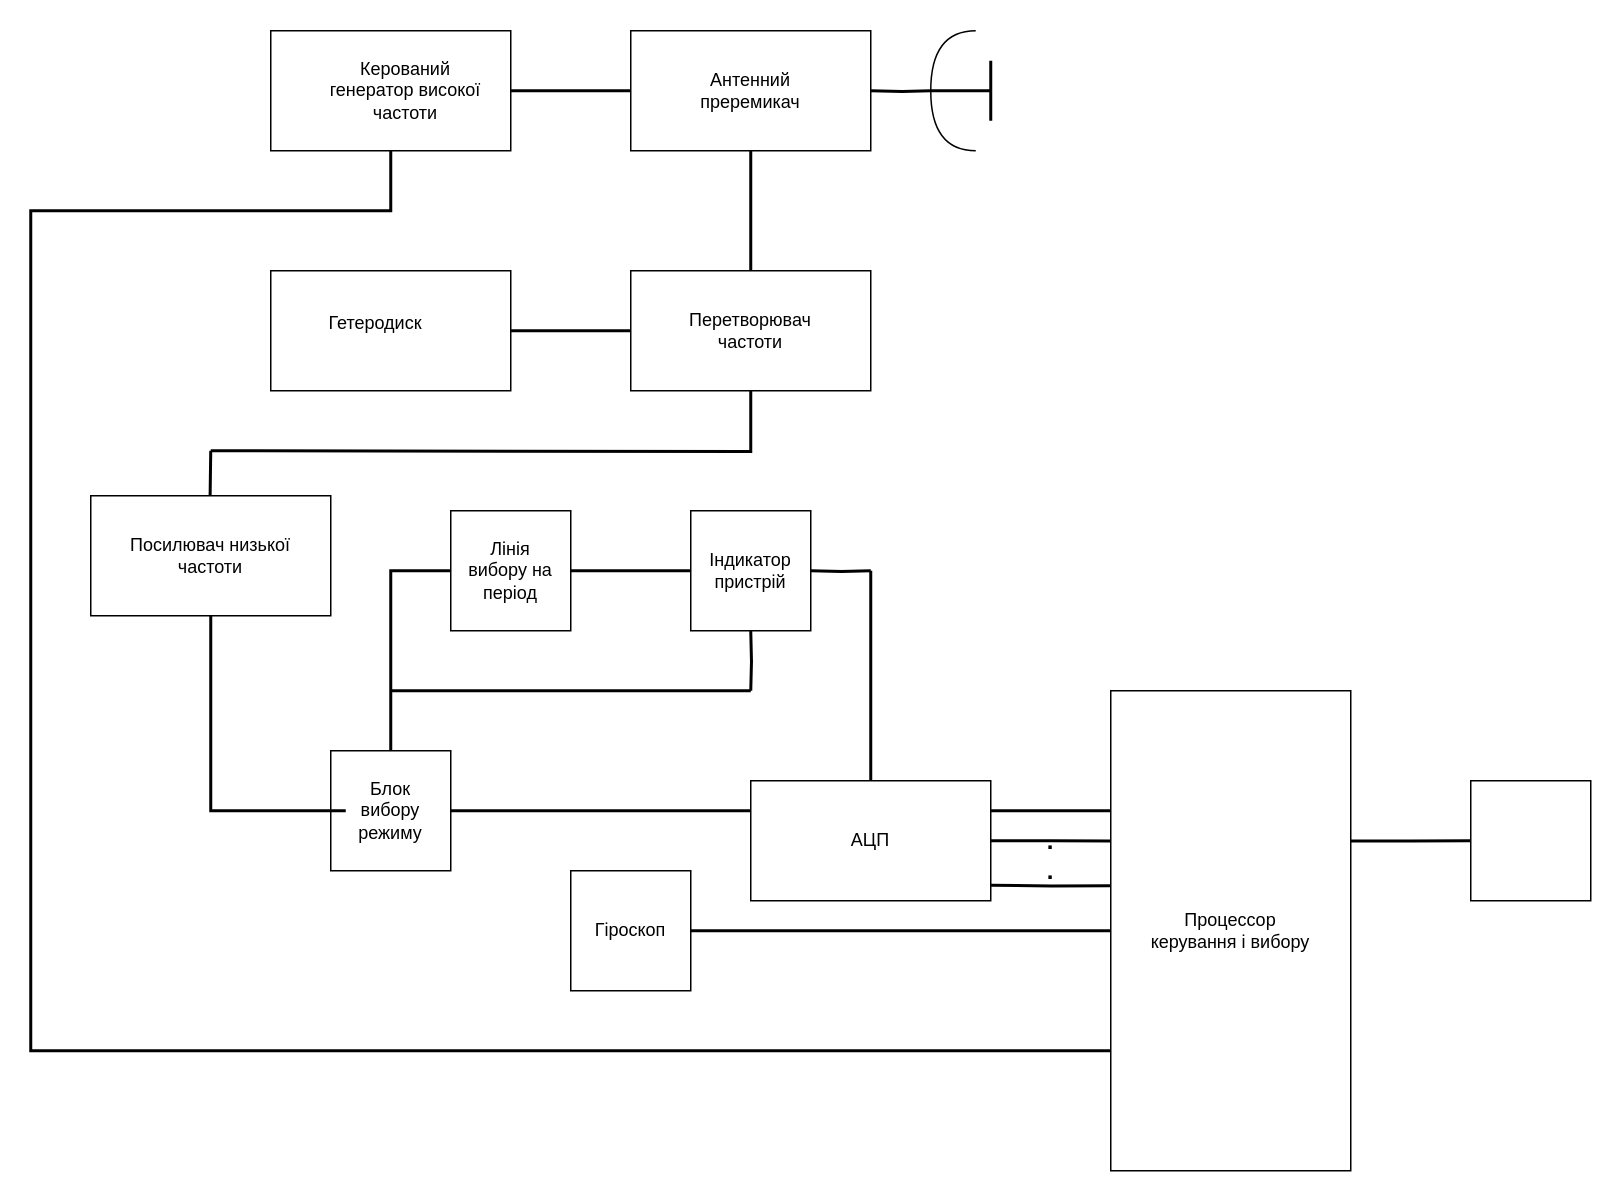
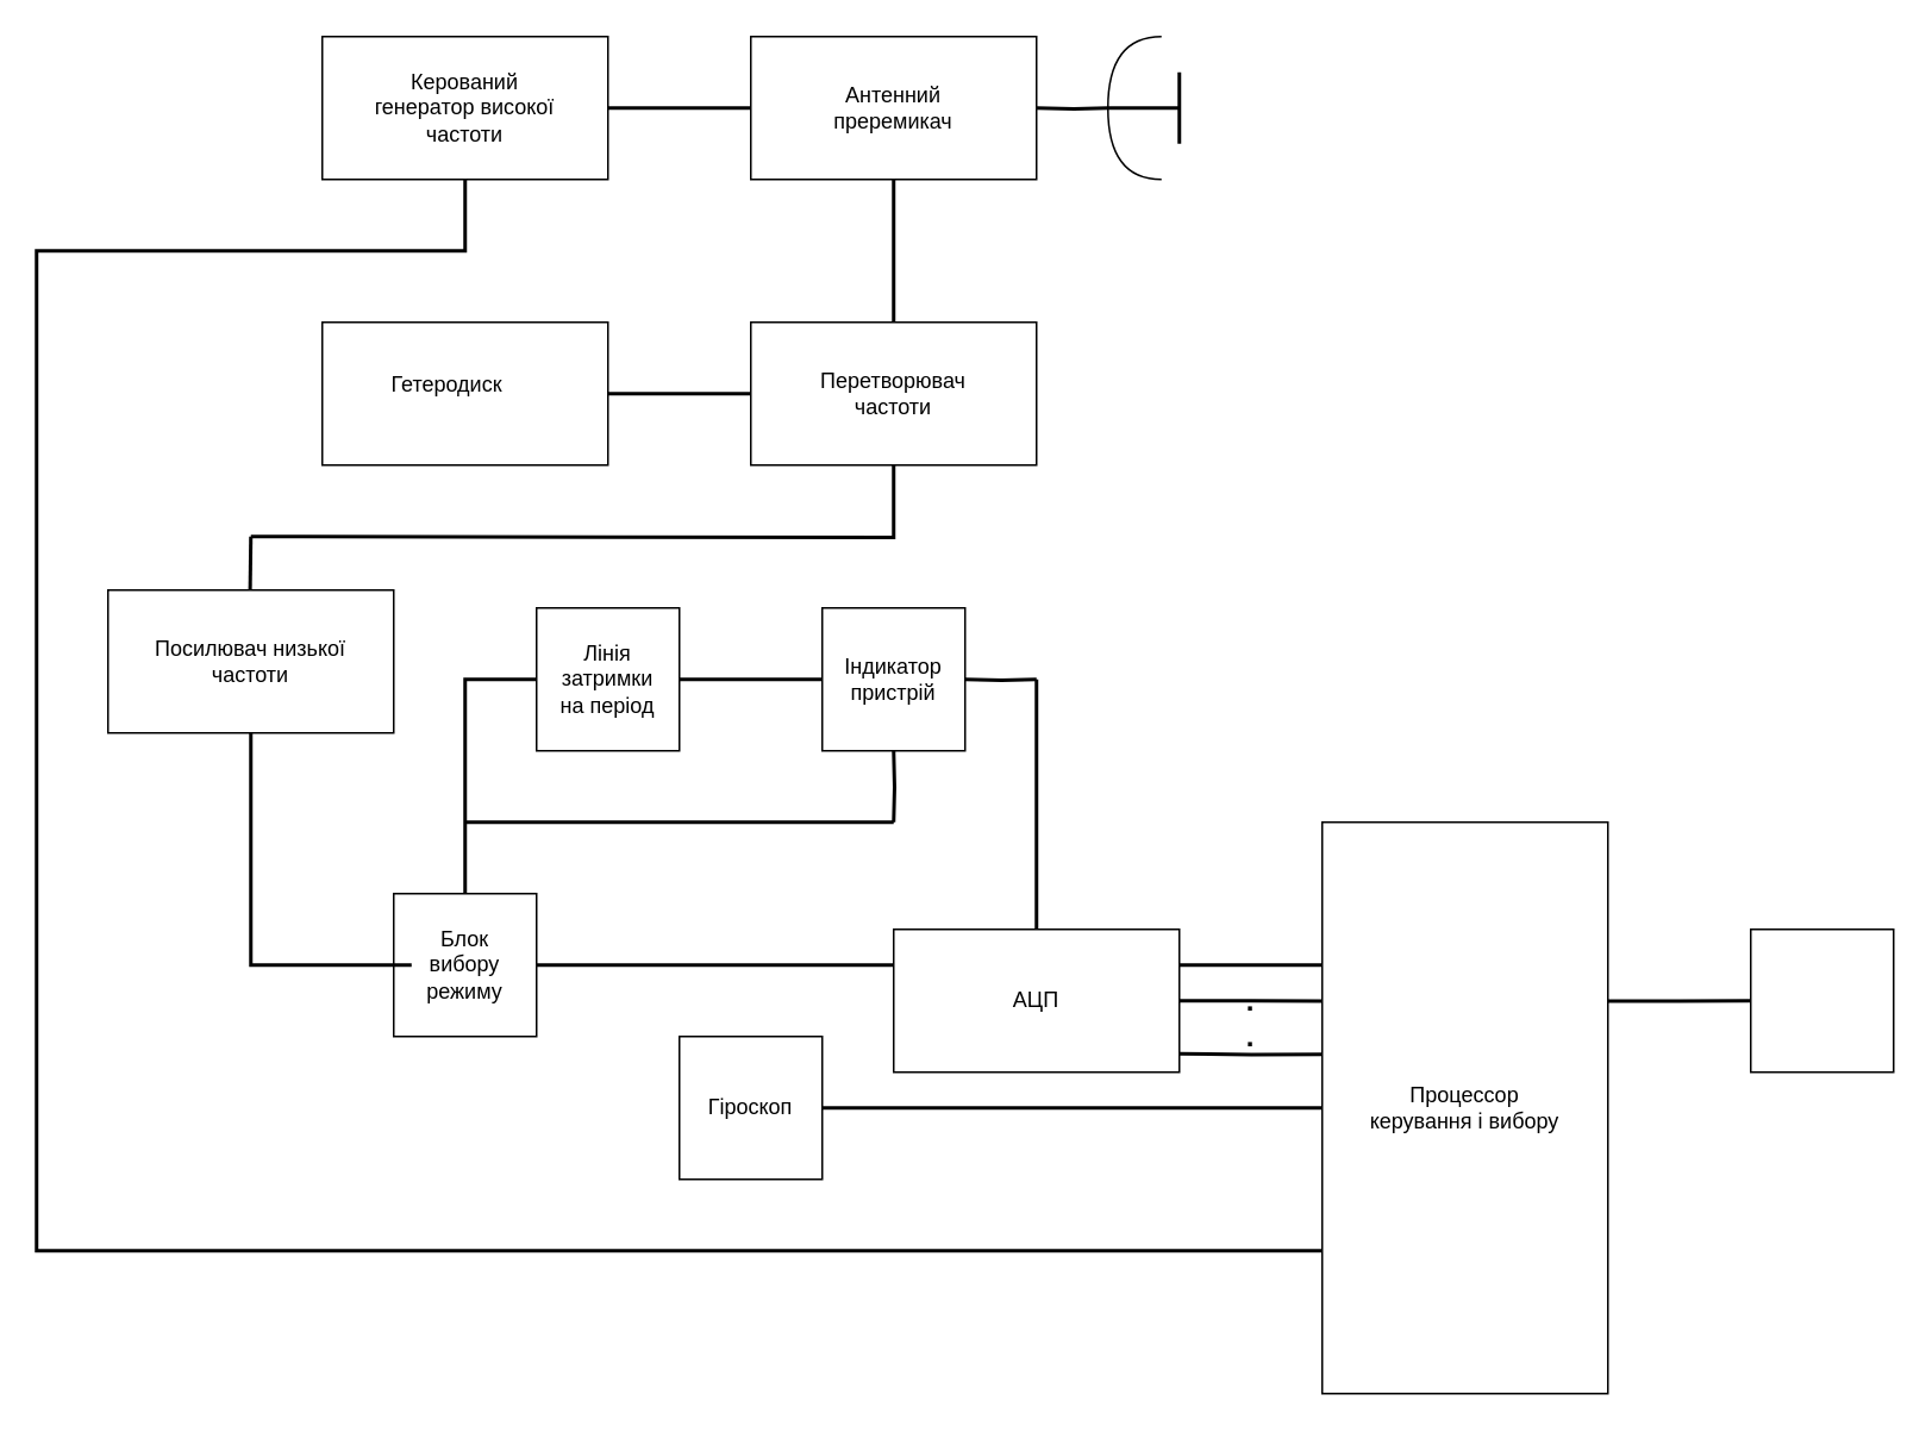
- <mxCell id="4" value="Керований генератор високої частоти" style="text;html=1;strokeColor=none;fillColor=none;align=center;verticalAlign=middle;whiteSpace=wrap;rounded=0;" vertex="1" parent="1"><mxGeometry x="210" y="30" width="120" height="60" as="geometry" /></mxCell>
+ <mxCell id="4" value="Керований генератор високої частоти" style="text;html=1;strokeColor=none;fillColor=none;align=center;verticalAlign=middle;whiteSpace=wrap;rounded=0;" vertex="1" parent="1"><mxGeometry x="200" y="30" width="120" height="60" as="geometry" /></mxCell>
- <mxCell id="38" value="Лінія вибору на період" style="text;html=1;strokeColor=none;fillColor=none;align=center;verticalAlign=middle;whiteSpace=wrap;rounded=0;" vertex="1" parent="1"><mxGeometry x="310" y="350" width="60" height="60" as="geometry" /></mxCell>
+ <mxCell id="38" value="Лінія затримки на період" style="text;html=1;strokeColor=none;fillColor=none;align=center;verticalAlign=middle;whiteSpace=wrap;rounded=0;" vertex="1" parent="1"><mxGeometry x="310" y="350" width="60" height="60" as="geometry" /></mxCell>
